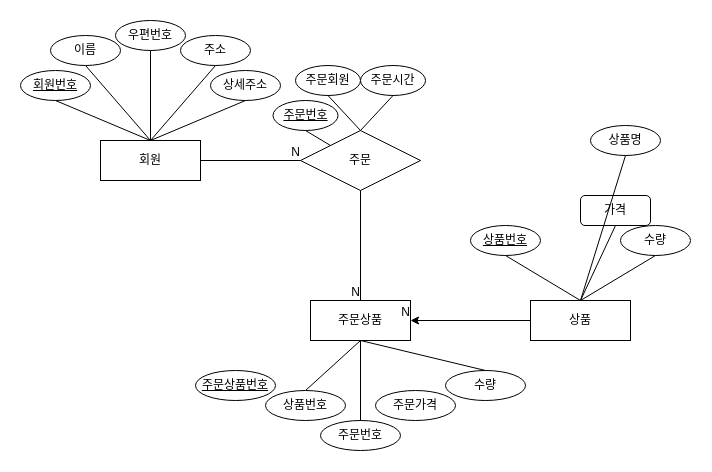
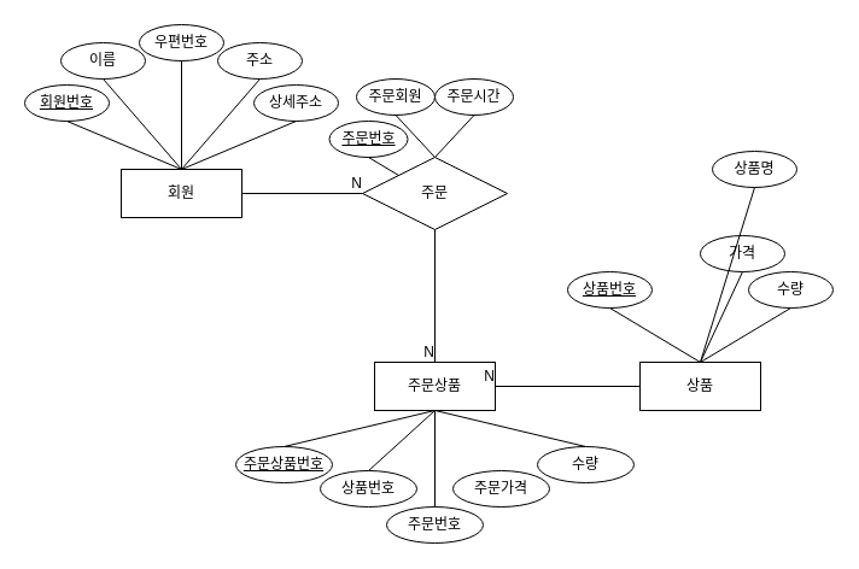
- <mxCell id="17" value="가격" style="whiteSpace=wrap;html=1;align=center;rounded=1;" vertex="1" parent="1"><mxGeometry x="580" y="195" width="70" height="30" as="geometry" /></mxCell>
+ <mxCell id="17" value="가격" style="ellipse;whiteSpace=wrap;html=1;align=center;" vertex="1" parent="1"><mxGeometry x="580" y="195" width="70" height="30" as="geometry" /></mxCell>
- <mxCell id="35" value="" style="endArrow=classic;html=1;rounded=0;exitX=0;exitY=0.5;exitDx=0;exitDy=0;entryX=1;entryY=0.5;entryDx=0;entryDy=0;" edge="1" parent="1" source="13" target="23"><mxGeometry relative="1" as="geometry"><mxPoint x="430" y="230" as="sourcePoint" /><mxPoint x="590" y="230" as="targetPoint" /></mxGeometry></mxCell>
+ <mxCell id="35" value="" style="endArrow=none;html=1;rounded=0;exitX=0;exitY=0.5;exitDx=0;exitDy=0;entryX=1;entryY=0.5;entryDx=0;entryDy=0;" edge="1" parent="1" source="13" target="23"><mxGeometry relative="1" as="geometry"><mxPoint x="430" y="230" as="sourcePoint" /><mxPoint x="590" y="230" as="targetPoint" /></mxGeometry></mxCell>
+ <mxCell id="29" value="" style="endArrow=none;html=1;rounded=0;entryX=0.5;entryY=1;entryDx=0;entryDy=0;exitX=0.5;exitY=0;exitDx=0;exitDy=0;" edge="1" parent="1" source="24" target="23"><mxGeometry relative="1" as="geometry"><mxPoint x="275" y="230" as="sourcePoint" /><mxPoint x="435" y="230" as="targetPoint" /></mxGeometry></mxCell>
